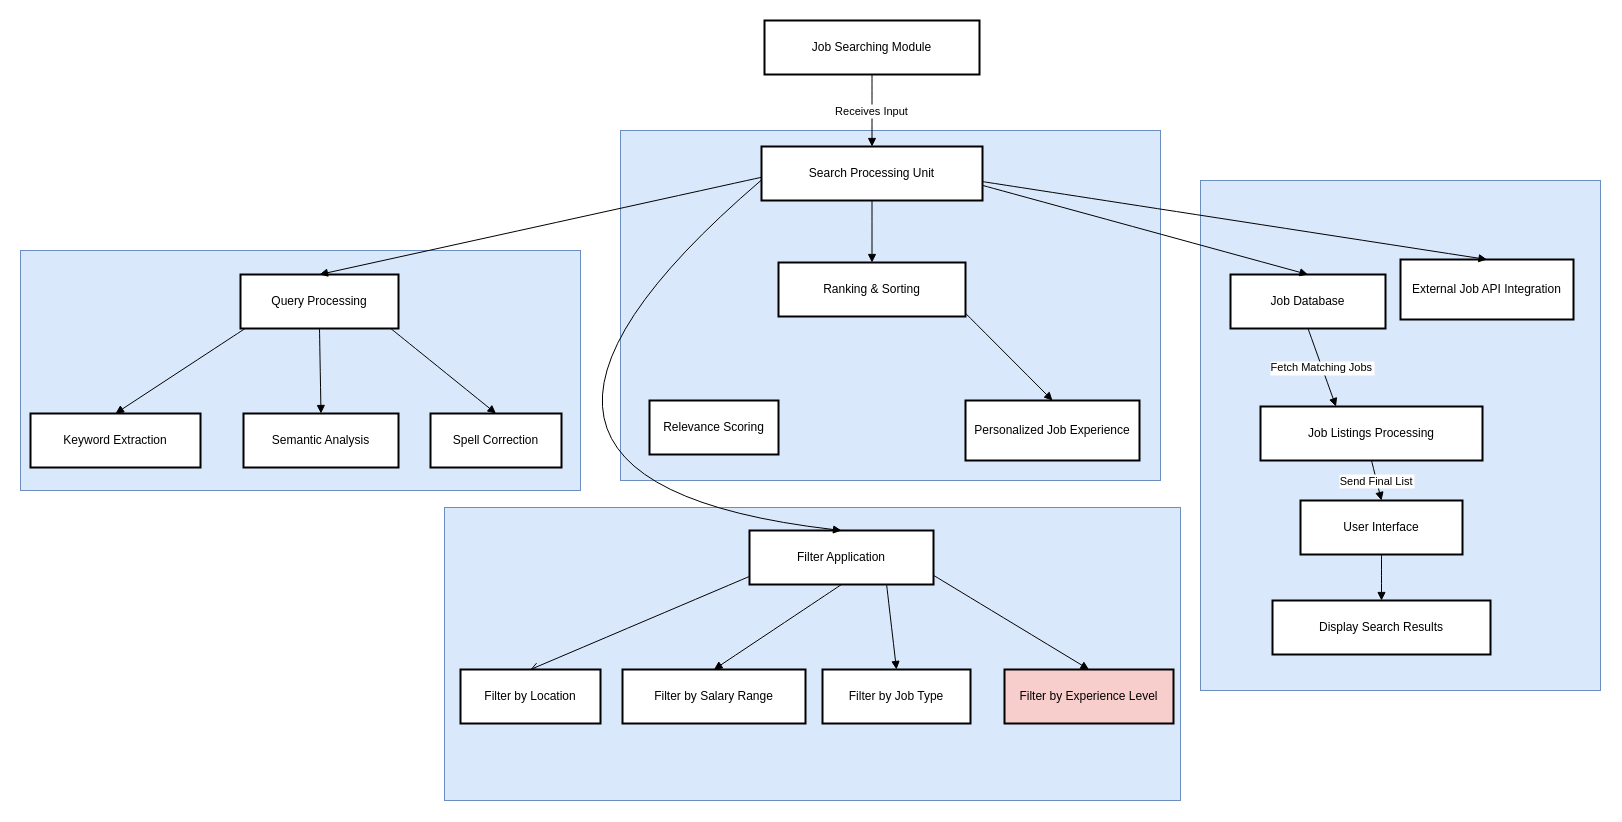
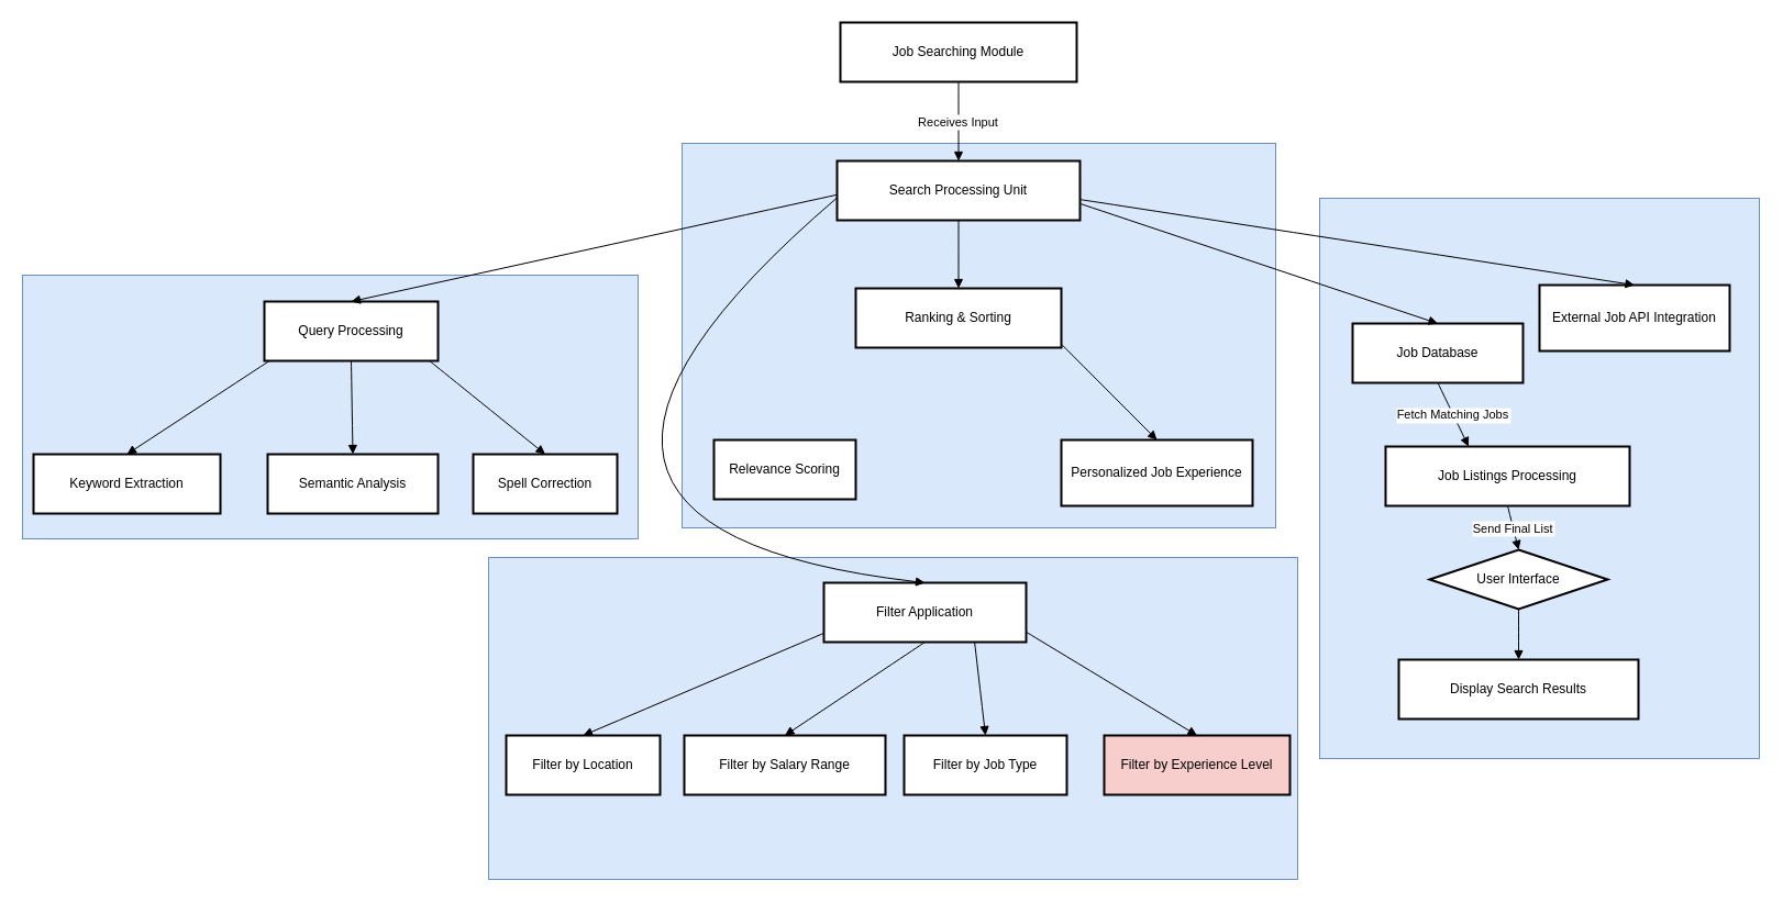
- <mxCell id="20" value="Job Database" style="whiteSpace=wrap;strokeWidth=2;" vertex="1" parent="1"><mxGeometry x="1230" y="274" width="155" height="54" as="geometry" /></mxCell>
+ <mxCell id="20" value="Job Database" style="whiteSpace=wrap;strokeWidth=2;" vertex="1" parent="1"><mxGeometry x="1230" y="294" width="155" height="54" as="geometry" /></mxCell>
- <mxCell id="23" value="User Interface" style="whiteSpace=wrap;strokeWidth=2;" vertex="1" parent="1"><mxGeometry x="1300" y="500" width="162" height="54" as="geometry" /></mxCell>
+ <mxCell id="23" value="User Interface" style="rhombus;whiteSpace=wrap;strokeWidth=2;" vertex="1" parent="1"><mxGeometry x="1300" y="500" width="162" height="54" as="geometry" /></mxCell>
- <mxCell id="32" value="" style="curved=1;startArrow=none;endArrow=open;exitX=0;exitY=0.85;entryX=0.5;entryY=0;rounded=0;" edge="1" parent="1" source="10" target="14"><mxGeometry relative="1" as="geometry"><Array as="points" /></mxGeometry></mxCell>
+ <mxCell id="32" value="" style="curved=1;startArrow=none;endArrow=block;exitX=0;exitY=0.85;entryX=0.5;entryY=0;rounded=0;" edge="1" parent="1" source="10" target="14"><mxGeometry relative="1" as="geometry"><Array as="points" /></mxGeometry></mxCell>
